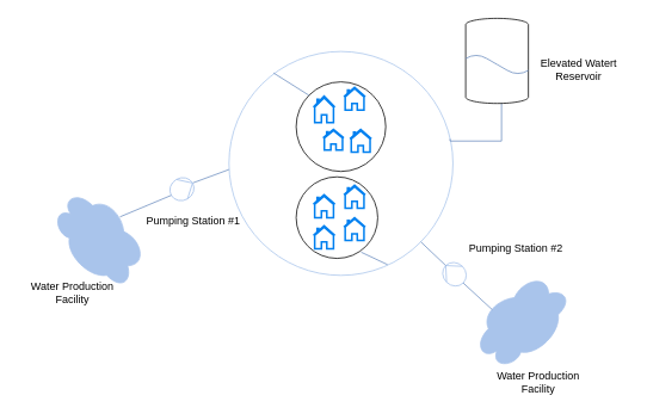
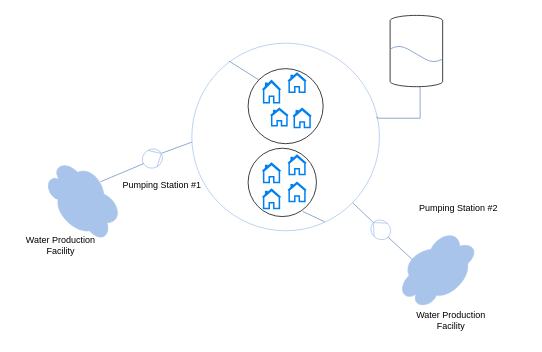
- <mxCell id="30" value="Elevated Watert&lt;br&gt;Reservoir" style="text;html=1;align=center;verticalAlign=middle;resizable=0;points=[];autosize=1;strokeColor=none;fillColor=none;" vertex="1" parent="1"><mxGeometry x="590" y="57" width="110" height="40" as="geometry" /></mxCell>
- <mxCell id="27" value="Pumping Station #2" style="text;html=1;align=center;verticalAlign=middle;resizable=0;points=[];autosize=1;strokeColor=none;fillColor=none;" vertex="1" parent="1"><mxGeometry x="510" y="262" width="130" height="30" as="geometry" /></mxCell>
+ <mxCell id="27" value="Pumping Station #2" style="text;html=1;align=center;verticalAlign=middle;resizable=0;points=[];autosize=1;strokeColor=none;fillColor=none;" vertex="1" parent="1"><mxGeometry x="545" y="262" width="130" height="30" as="geometry" /></mxCell>
